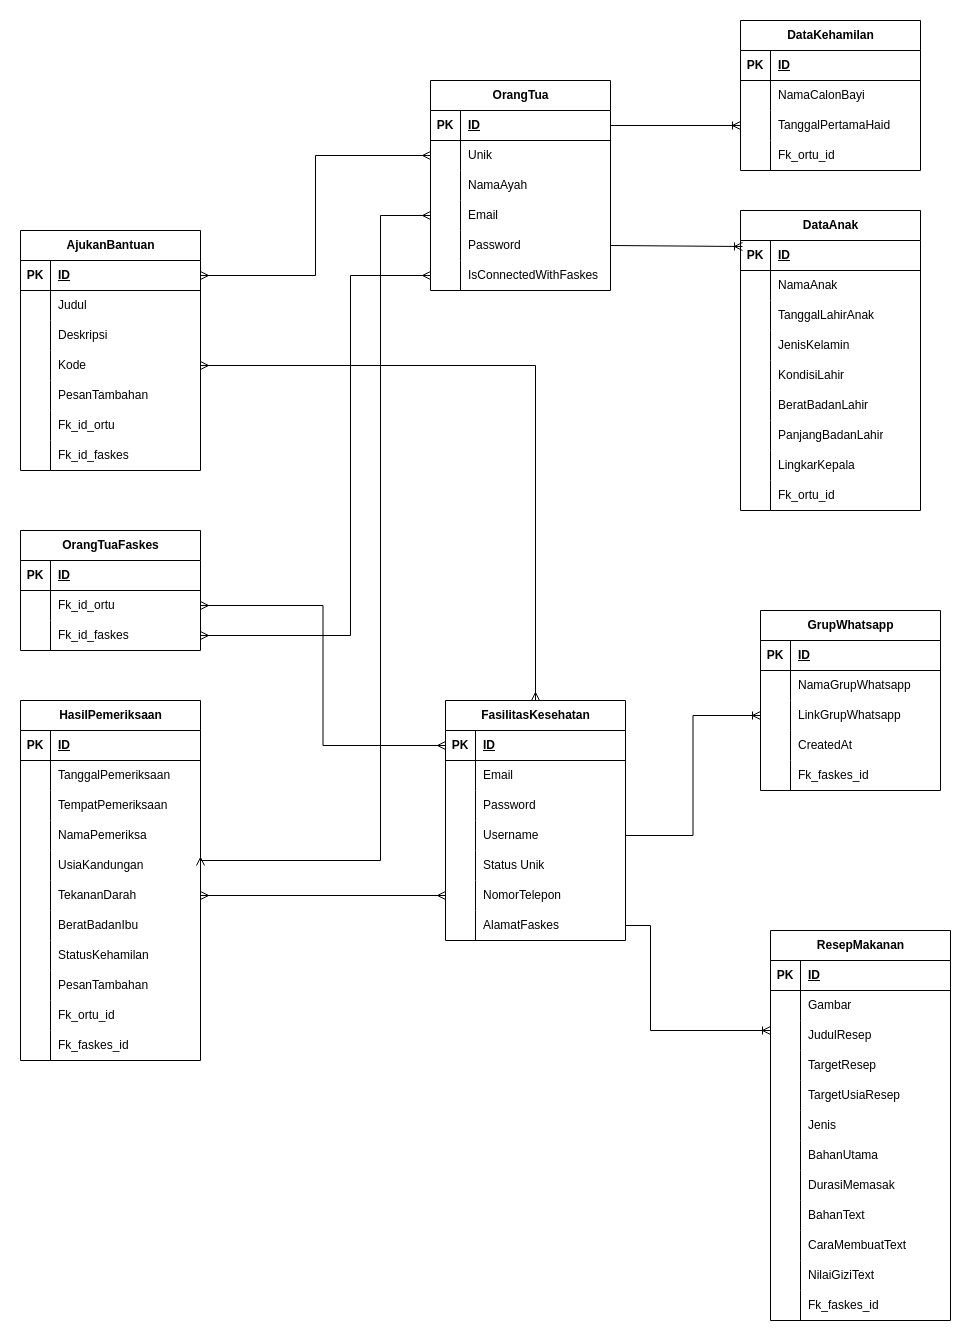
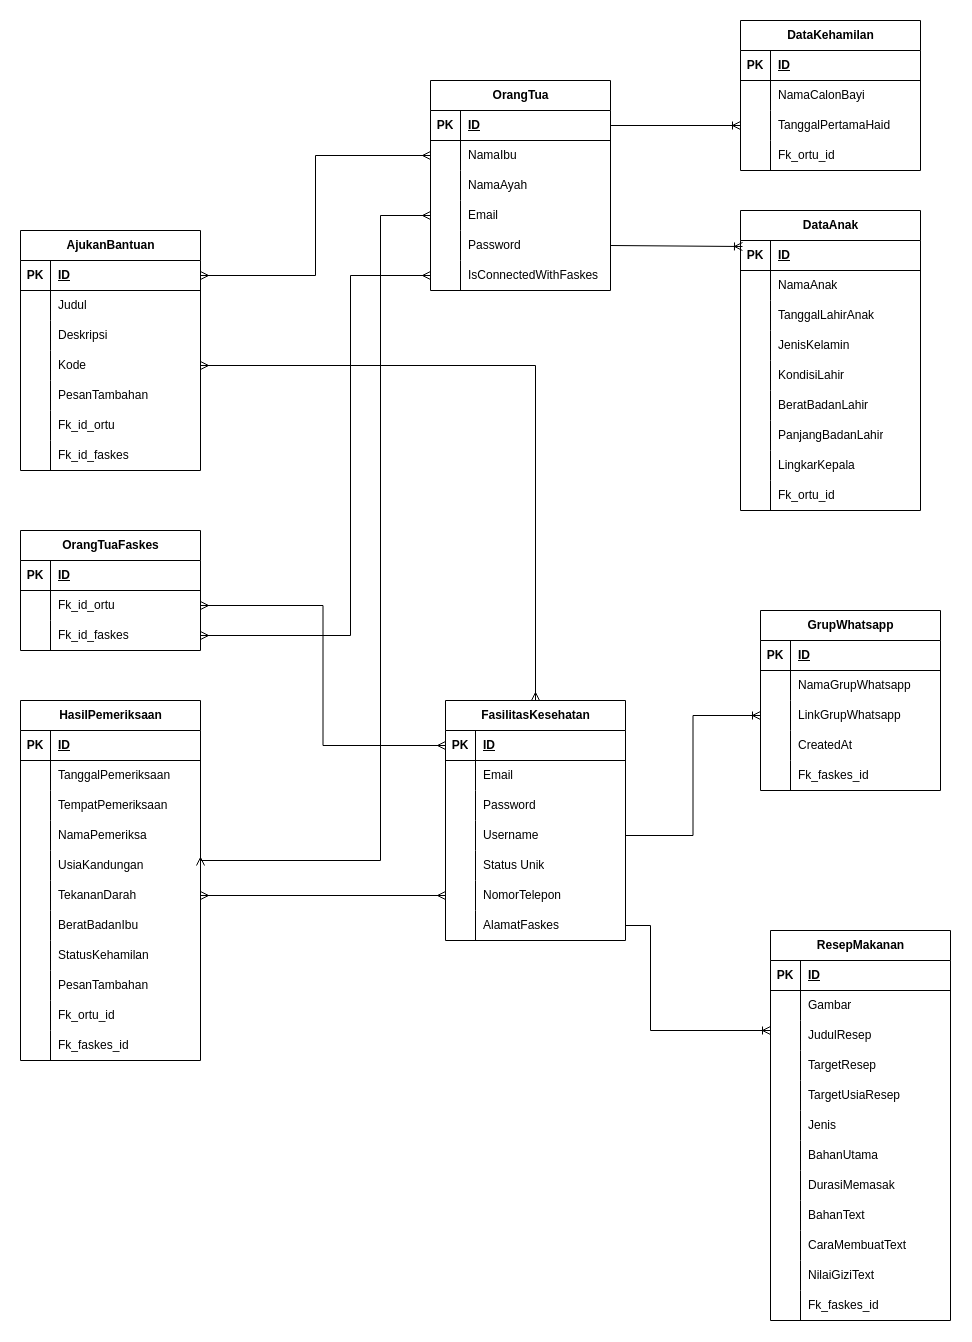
- <mxCell id="8" value="Unik" style="shape=partialRectangle;connectable=0;fillColor=none;top=0;left=0;bottom=0;right=0;align=left;spacingLeft=6;overflow=hidden;whiteSpace=wrap;html=1;" parent="6" vertex="1"><mxGeometry x="30" width="150" height="30" as="geometry"><mxRectangle width="150" height="30" as="alternateBounds" /></mxGeometry></mxCell>
+ <mxCell id="8" value="NamaIbu" style="shape=partialRectangle;connectable=0;fillColor=none;top=0;left=0;bottom=0;right=0;align=left;spacingLeft=6;overflow=hidden;whiteSpace=wrap;html=1;" parent="6" vertex="1"><mxGeometry x="30" width="150" height="30" as="geometry"><mxRectangle width="150" height="30" as="alternateBounds" /></mxGeometry></mxCell>
